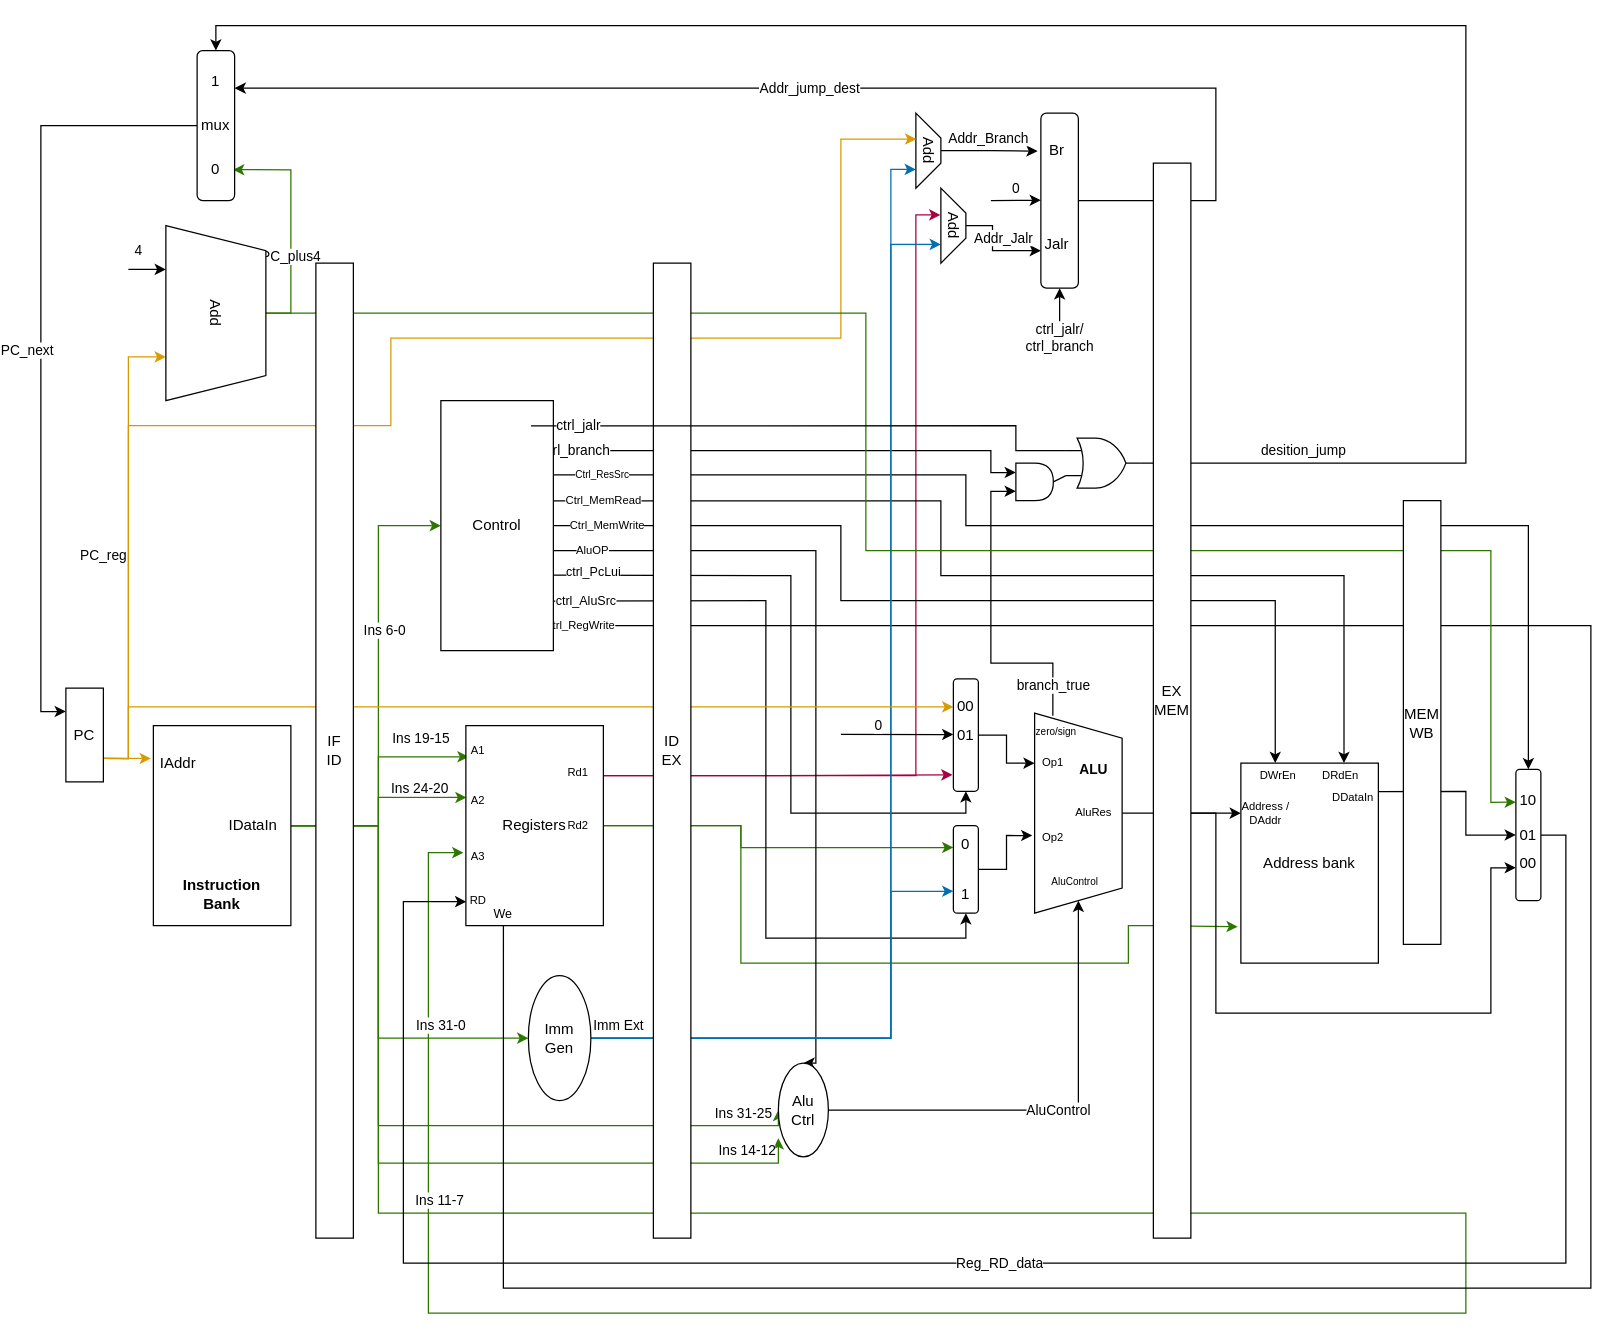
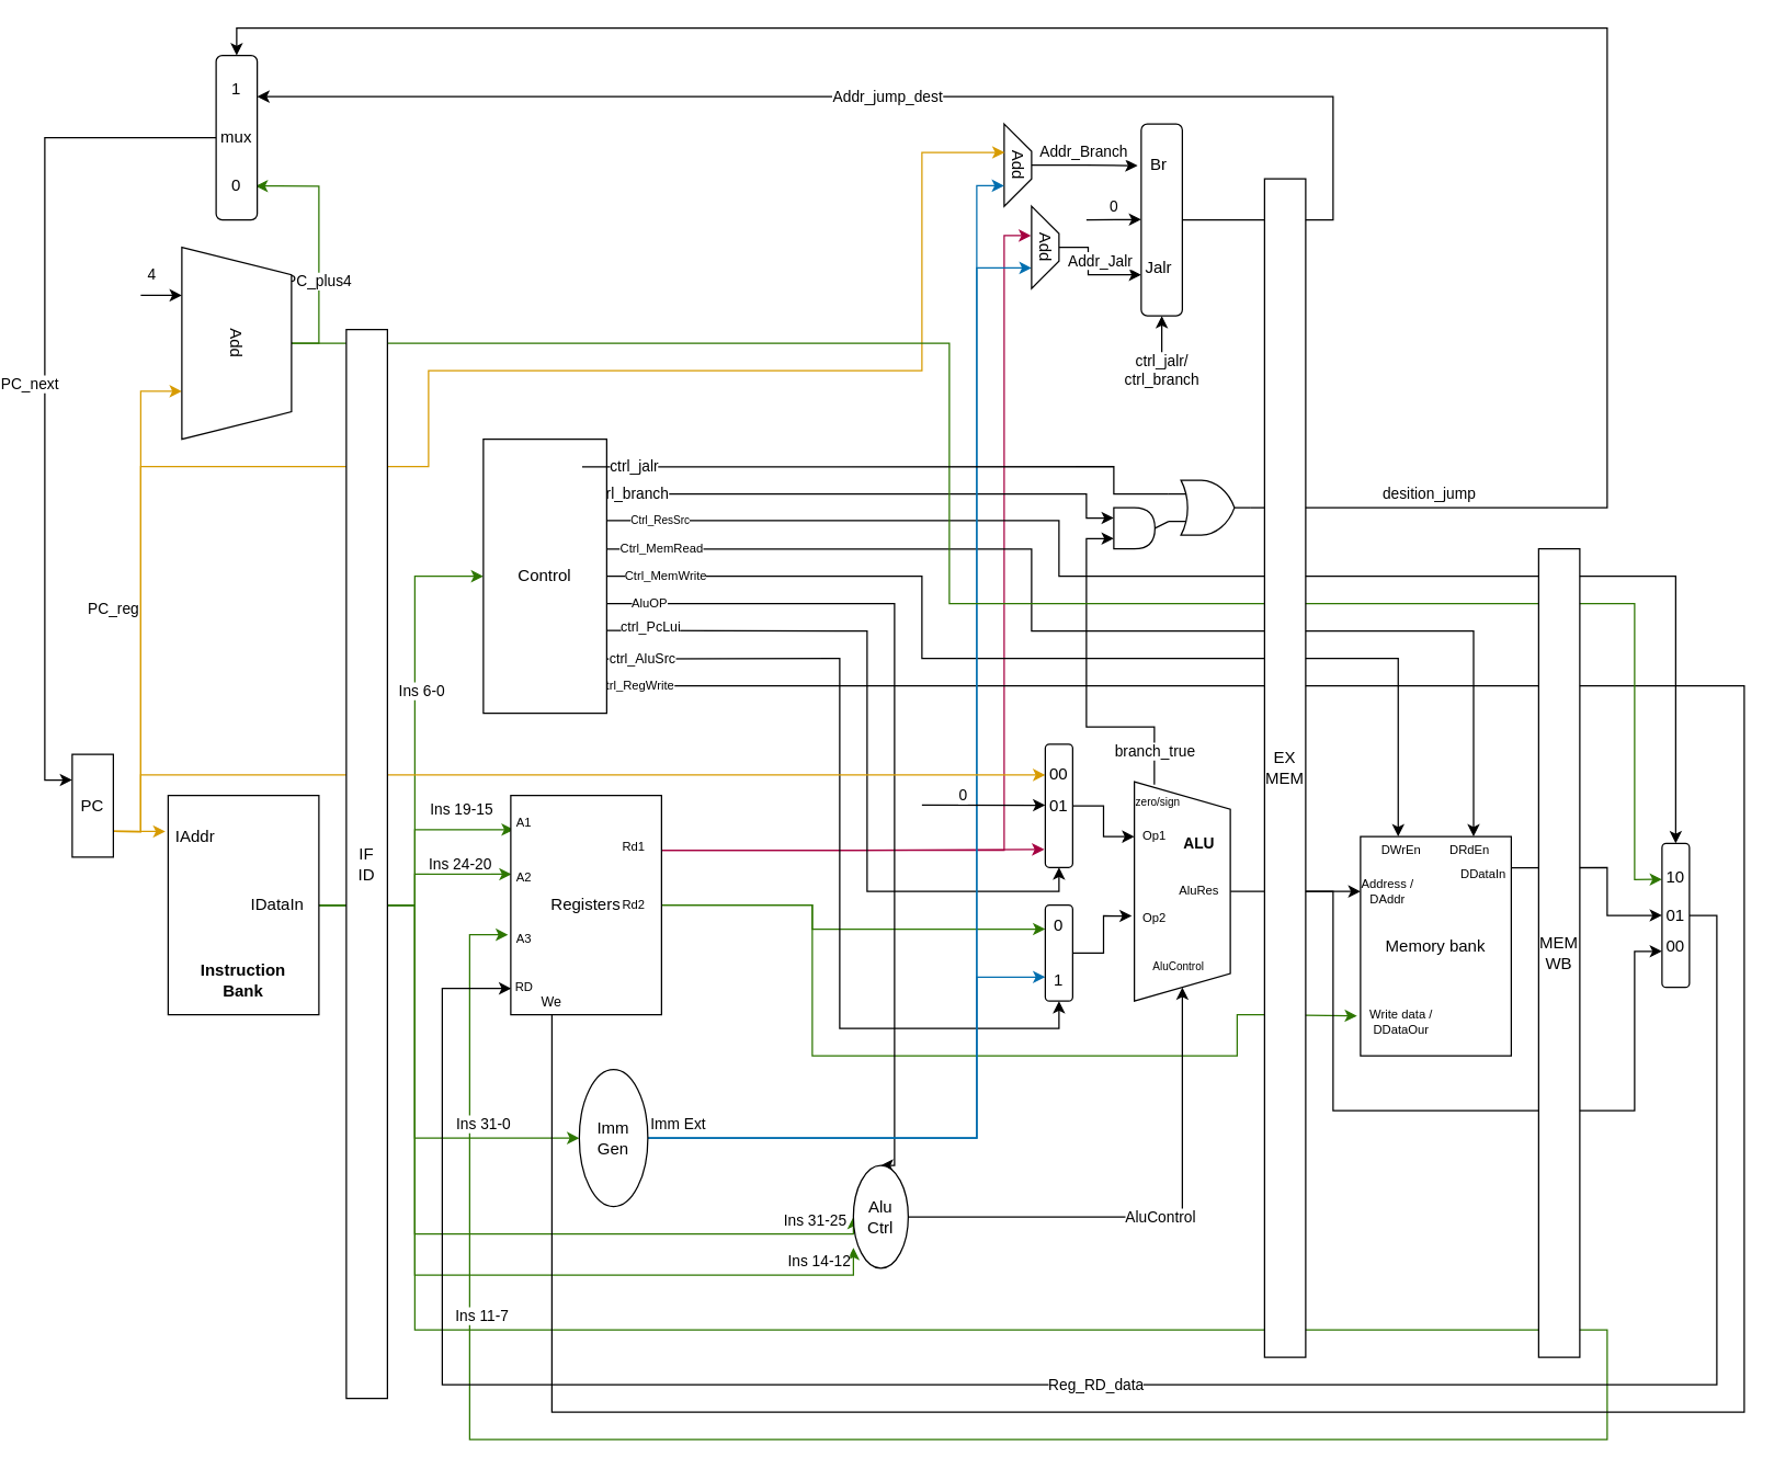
- <mxCell id="109" value="MEM&lt;br&gt;WB" style="rounded=0;whiteSpace=wrap;html=1;" parent="1" vertex="1"><mxGeometry x="1110" y="400" width="30" height="355" as="geometry" /></mxCell>
+ <mxCell id="109" value="MEM&lt;br&gt;WB" style="rounded=0;whiteSpace=wrap;html=1;" parent="1" vertex="1"><mxGeometry x="1110" y="400" width="30" height="590" as="geometry" /></mxCell>
- <mxCell id="106" value="IF&lt;br&gt;ID" style="rounded=0;whiteSpace=wrap;html=1;" parent="1" vertex="1"><mxGeometry x="240" y="210" width="30" height="780" as="geometry" /></mxCell>
+ <mxCell id="106" value="IF&lt;br&gt;ID" style="rounded=0;whiteSpace=wrap;html=1;" parent="1" vertex="1"><mxGeometry x="240" y="240" width="30" height="780" as="geometry" /></mxCell>
- <mxCell id="107" value="ID&lt;br&gt;EX" style="rounded=0;whiteSpace=wrap;html=1;" parent="1" vertex="1"><mxGeometry x="510" y="210" width="30" height="780" as="geometry" /></mxCell>
- <mxCell id="56" value="Address bank" style="rounded=0;whiteSpace=wrap;html=1;" parent="55" vertex="1"><mxGeometry x="10" y="5" width="110" height="160" as="geometry" /></mxCell>
+ <mxCell id="56" value="Memory bank" style="rounded=0;whiteSpace=wrap;html=1;" parent="55" vertex="1"><mxGeometry x="10" y="5" width="110" height="160" as="geometry" /></mxCell>
+ <mxCell id="58" value="Write data /&lt;br&gt;DDataOur" style="text;html=1;strokeColor=none;fillColor=none;align=center;verticalAlign=middle;whiteSpace=wrap;rounded=0;fontSize=9;" parent="55" vertex="1"><mxGeometry x="10" y="125" width="60" height="30" as="geometry" /></mxCell>
